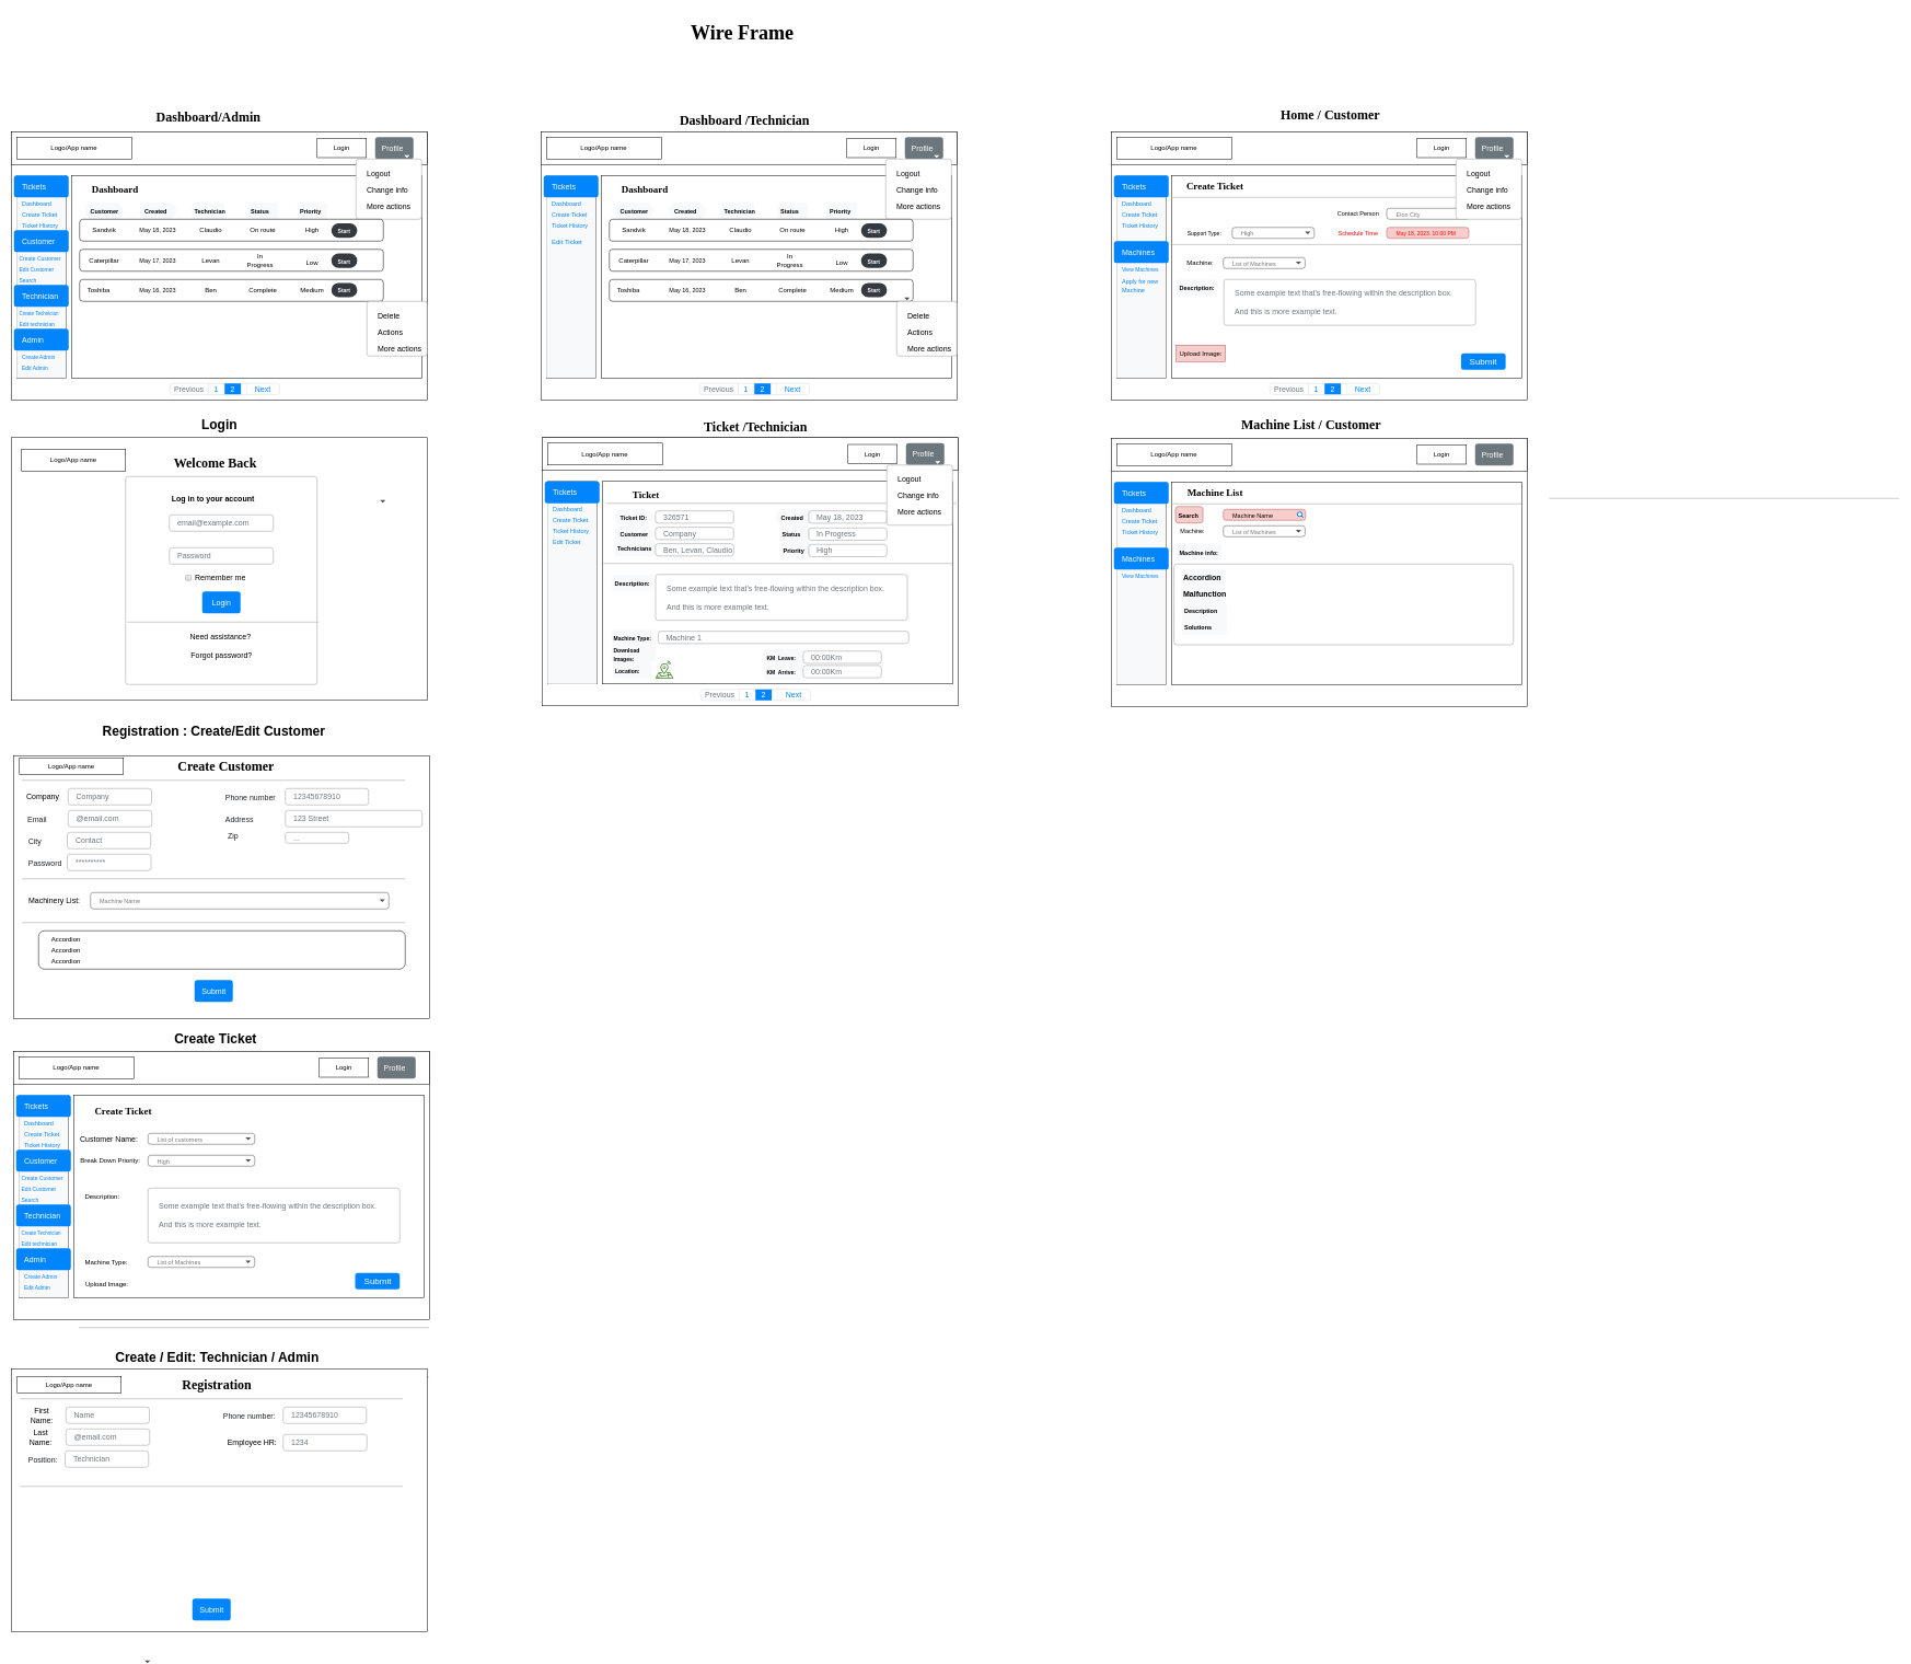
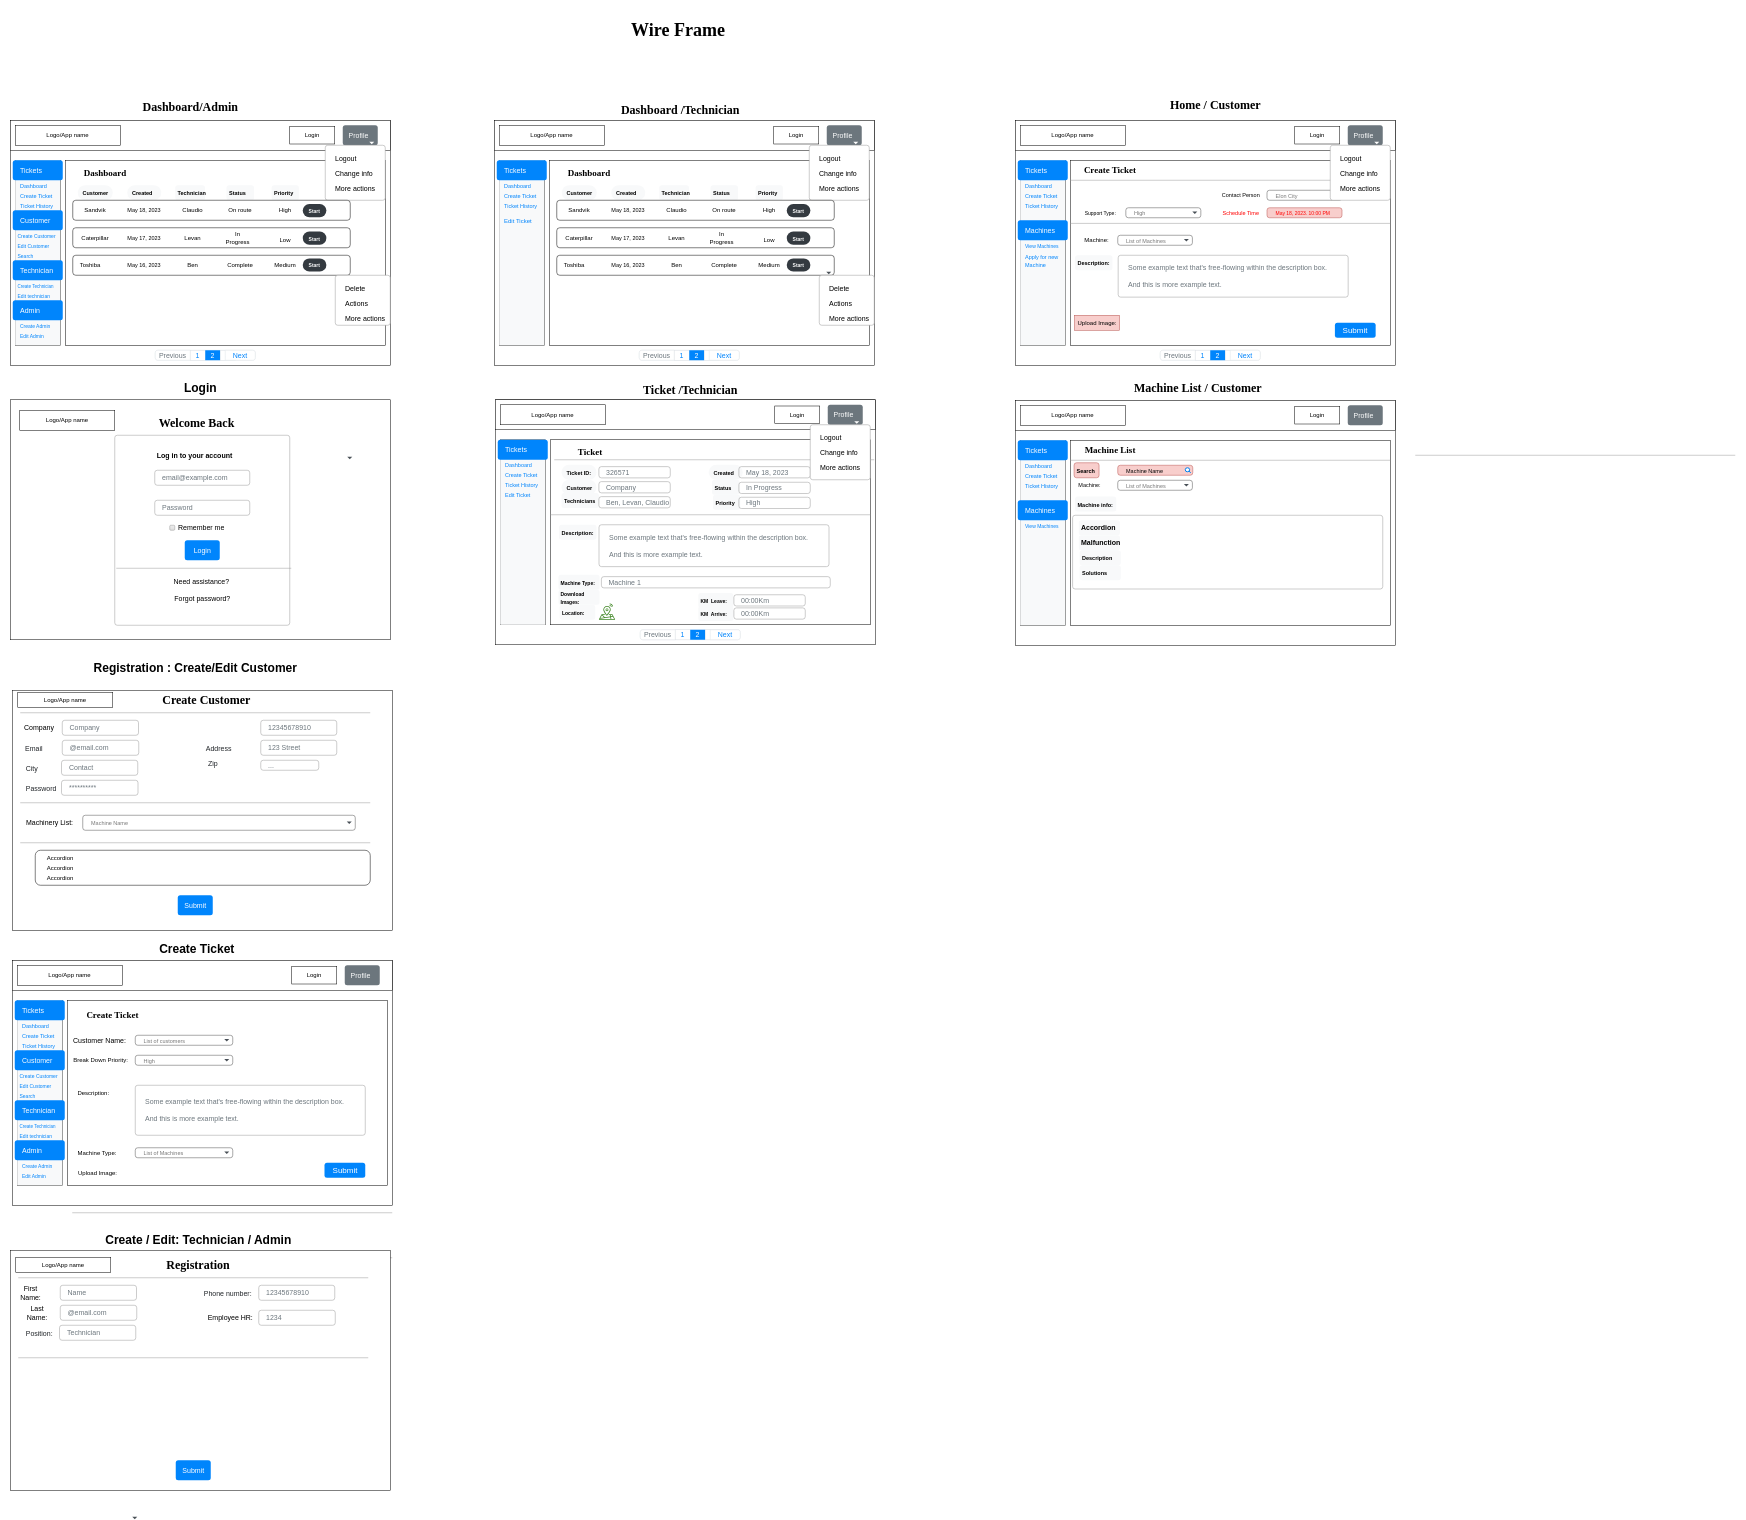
- <mxCell id="29" value="Phone number" style="fillColor=none;strokeColor=none;align=left;fontSize=14;fontColor=#212529;" vertex="1" parent="1"><mxGeometry x="409.5" y="1440" width="76" height="30" as="geometry" /></mxCell>
- <mxCell id="133" value="123 Street" style="html=1;shadow=0;dashed=0;shape=mxgraph.bootstrap.rrect;rSize=5;fillColor=none;strokeColor=#999999;align=left;spacing=15;fontSize=14;fontColor=#6C767D;" vertex="1" parent="1"><mxGeometry x="521" y="1480" width="250" height="30" as="geometry" /></mxCell>
+ <mxCell id="133" value="123 Street" style="html=1;shadow=0;dashed=0;shape=mxgraph.bootstrap.rrect;rSize=5;fillColor=none;strokeColor=#999999;align=left;spacing=15;fontSize=14;fontColor=#6C767D;" vertex="1" parent="1"><mxGeometry x="521" y="1480" width="152" height="30" as="geometry" /></mxCell>
- <mxCell id="152" value="&lt;font style=&quot;font-size: 14px;&quot;&gt;First Name:&lt;/font&gt;" style="text;strokeColor=none;align=center;fillColor=none;html=1;verticalAlign=middle;whiteSpace=wrap;rounded=0;" vertex="1" parent="1"><mxGeometry x="45.5" y="2570" width="60" height="30" as="geometry" /></mxCell>
+ <mxCell id="152" value="&lt;font style=&quot;font-size: 14px;&quot;&gt;First Name:&lt;/font&gt;" style="text;strokeColor=none;align=center;fillColor=none;html=1;verticalAlign=middle;whiteSpace=wrap;rounded=0;" vertex="1" parent="1"><mxGeometry x="30.5" y="2570" width="60" height="30" as="geometry" /></mxCell>
